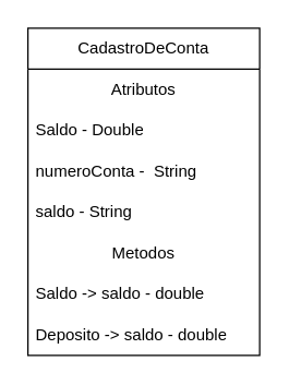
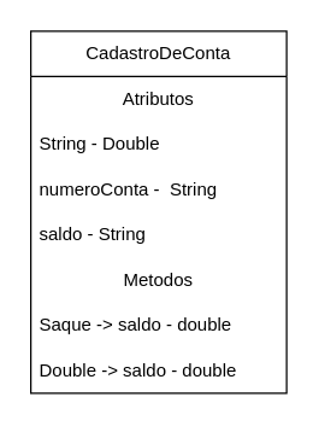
- <mxCell id="4" value="Saldo - Double" style="text;strokeColor=none;fillColor=none;align=left;verticalAlign=middle;spacingLeft=4;spacingRight=4;overflow=hidden;points=[[0,0.5],[1,0.5]];portConstraint=eastwest;rotatable=0;whiteSpace=wrap;html=1;" vertex="1" parent="2"><mxGeometry y="60" width="170" height="30" as="geometry" /></mxCell>
+ <mxCell id="4" value="String - Double" style="text;strokeColor=none;fillColor=none;align=left;verticalAlign=middle;spacingLeft=4;spacingRight=4;overflow=hidden;points=[[0,0.5],[1,0.5]];portConstraint=eastwest;rotatable=0;whiteSpace=wrap;html=1;" vertex="1" parent="2"><mxGeometry y="60" width="170" height="30" as="geometry" /></mxCell>
- <mxCell id="8" value="Saldo -&amp;gt; saldo - double" style="text;strokeColor=none;fillColor=none;align=left;verticalAlign=middle;spacingLeft=4;spacingRight=4;overflow=hidden;points=[[0,0.5],[1,0.5]];portConstraint=eastwest;rotatable=0;whiteSpace=wrap;html=1;" vertex="1" parent="2"><mxGeometry y="180" width="170" height="30" as="geometry" /></mxCell>
+ <mxCell id="8" value="Saque -&amp;gt; saldo - double" style="text;strokeColor=none;fillColor=none;align=left;verticalAlign=middle;spacingLeft=4;spacingRight=4;overflow=hidden;points=[[0,0.5],[1,0.5]];portConstraint=eastwest;rotatable=0;whiteSpace=wrap;html=1;" vertex="1" parent="2"><mxGeometry y="180" width="170" height="30" as="geometry" /></mxCell>
- <mxCell id="9" value="Deposito -&amp;gt; saldo - double" style="text;strokeColor=none;fillColor=none;align=left;verticalAlign=middle;spacingLeft=4;spacingRight=4;overflow=hidden;points=[[0,0.5],[1,0.5]];portConstraint=eastwest;rotatable=0;whiteSpace=wrap;html=1;" vertex="1" parent="2"><mxGeometry y="210" width="170" height="30" as="geometry" /></mxCell>
+ <mxCell id="9" value="Double -&amp;gt; saldo - double" style="text;strokeColor=none;fillColor=none;align=left;verticalAlign=middle;spacingLeft=4;spacingRight=4;overflow=hidden;points=[[0,0.5],[1,0.5]];portConstraint=eastwest;rotatable=0;whiteSpace=wrap;html=1;" vertex="1" parent="2"><mxGeometry y="210" width="170" height="30" as="geometry" /></mxCell>
